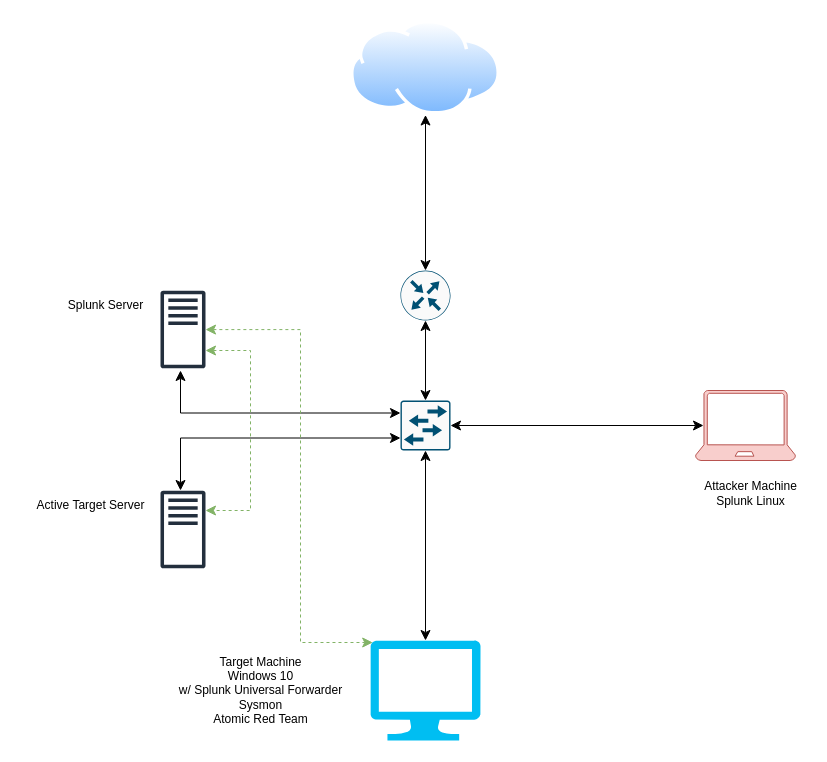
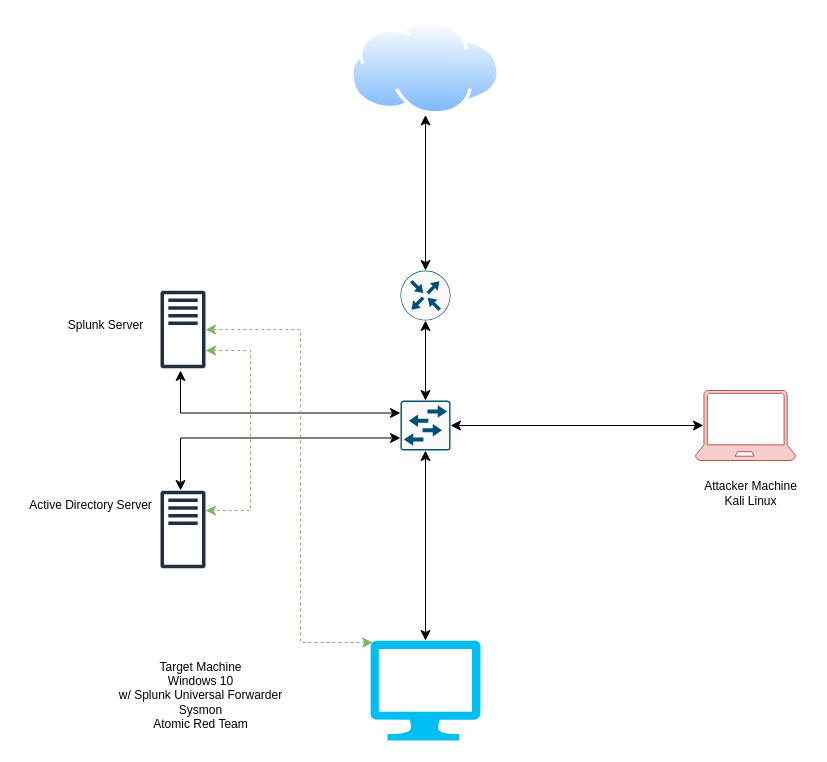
- <mxCell id="13" value="Splunk Server" style="text;html=1;align=center;verticalAlign=middle;resizable=0;points=[];autosize=1;strokeColor=none;fillColor=none;" vertex="1" parent="1"><mxGeometry x="60" y="290" width="90" height="30" as="geometry" /></mxCell>
+ <mxCell id="13" value="Splunk Server" style="text;html=1;align=center;verticalAlign=middle;resizable=0;points=[];autosize=1;strokeColor=none;fillColor=none;" vertex="1" parent="1"><mxGeometry x="60" y="310" width="90" height="30" as="geometry" /></mxCell>
- <mxCell id="14" value="&lt;div&gt;Attacker Machine&lt;/div&gt;&lt;div&gt;Splunk Linux&lt;/div&gt;" style="text;html=1;align=center;verticalAlign=middle;resizable=0;points=[];autosize=1;strokeColor=none;fillColor=none;" vertex="1" parent="1"><mxGeometry x="695" y="473" width="110" height="40" as="geometry" /></mxCell>
+ <mxCell id="14" value="&lt;div&gt;Attacker Machine&lt;/div&gt;&lt;div&gt;Kali Linux&lt;/div&gt;" style="text;html=1;align=center;verticalAlign=middle;resizable=0;points=[];autosize=1;strokeColor=none;fillColor=none;" vertex="1" parent="1"><mxGeometry x="695" y="473" width="110" height="40" as="geometry" /></mxCell>
- <mxCell id="12" value="Active Target Server" style="text;html=1;align=center;verticalAlign=middle;resizable=0;points=[];autosize=1;strokeColor=none;fillColor=none;" vertex="1" parent="1"><mxGeometry x="20" y="490" width="140" height="30" as="geometry" /></mxCell>
+ <mxCell id="12" value="Active Directory Server" style="text;html=1;align=center;verticalAlign=middle;resizable=0;points=[];autosize=1;strokeColor=none;fillColor=none;" vertex="1" parent="1"><mxGeometry x="20" y="490" width="140" height="30" as="geometry" /></mxCell>
- <mxCell id="7" value="&lt;div&gt;Target Machine&lt;/div&gt;&lt;div&gt;Windows 10&lt;/div&gt;&lt;div&gt;w/ Splunk Universal Forwarder&lt;/div&gt;&lt;div&gt;Sysmon&lt;/div&gt;&lt;div&gt;Atomic Red Team&lt;/div&gt;" style="text;html=1;align=center;verticalAlign=middle;resizable=0;points=[];autosize=1;strokeColor=none;fillColor=none;" vertex="1" parent="1"><mxGeometry x="170" y="645" width="180" height="90" as="geometry" /></mxCell>
+ <mxCell id="7" value="&lt;div&gt;Target Machine&lt;/div&gt;&lt;div&gt;Windows 10&lt;/div&gt;&lt;div&gt;w/ Splunk Universal Forwarder&lt;/div&gt;&lt;div&gt;Sysmon&lt;/div&gt;&lt;div&gt;Atomic Red Team&lt;/div&gt;" style="text;html=1;align=center;verticalAlign=middle;resizable=0;points=[];autosize=1;strokeColor=none;fillColor=none;" vertex="1" parent="1"><mxGeometry x="110" y="650" width="180" height="90" as="geometry" /></mxCell>
